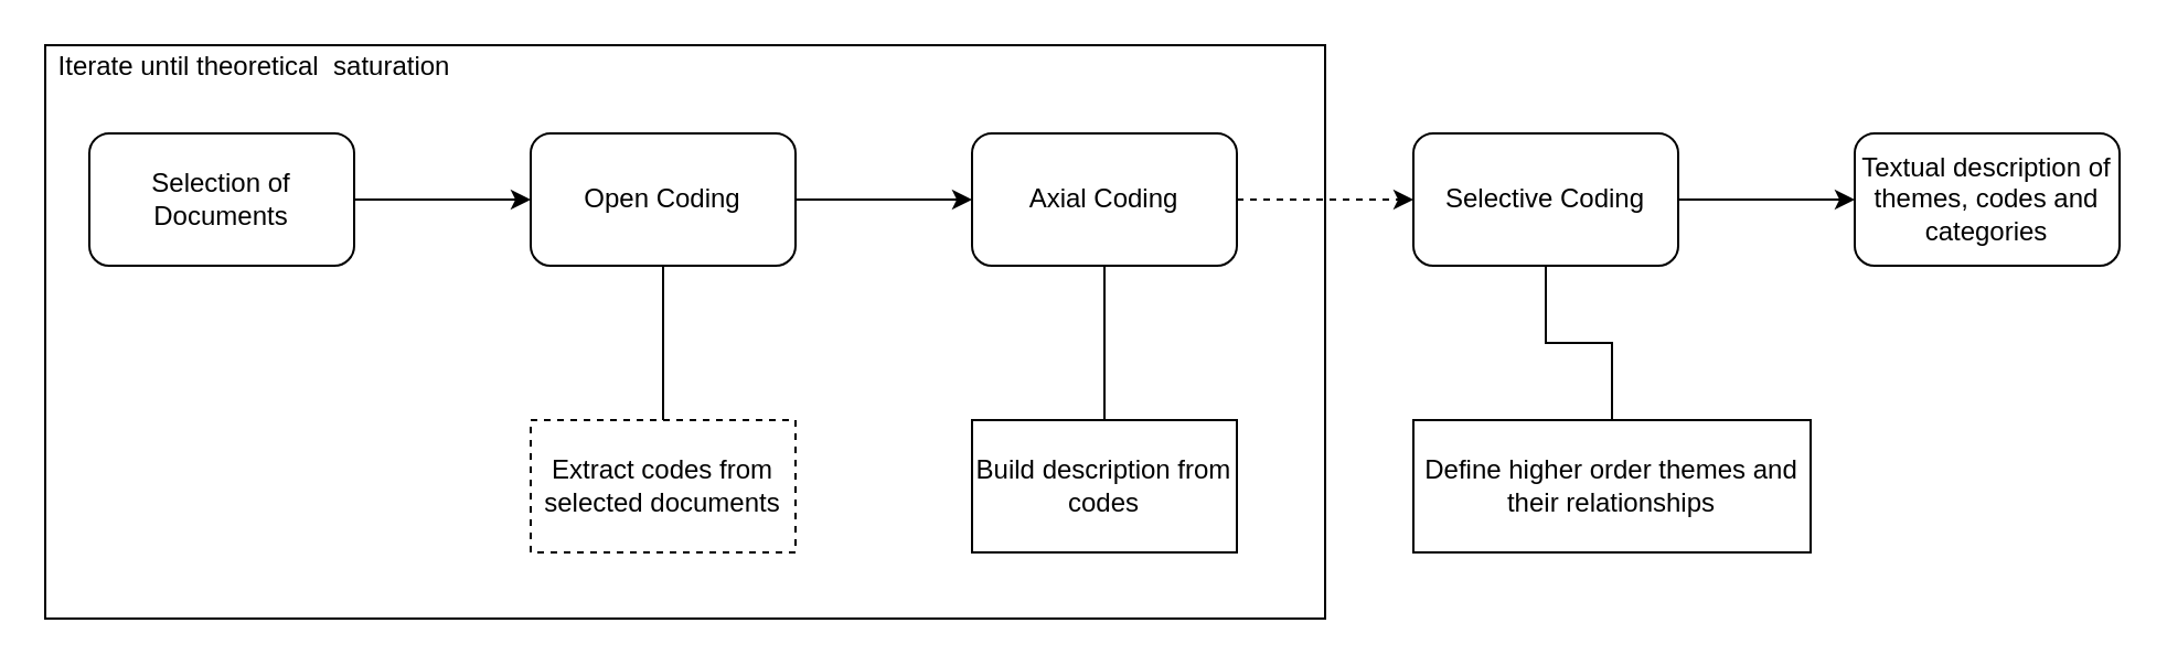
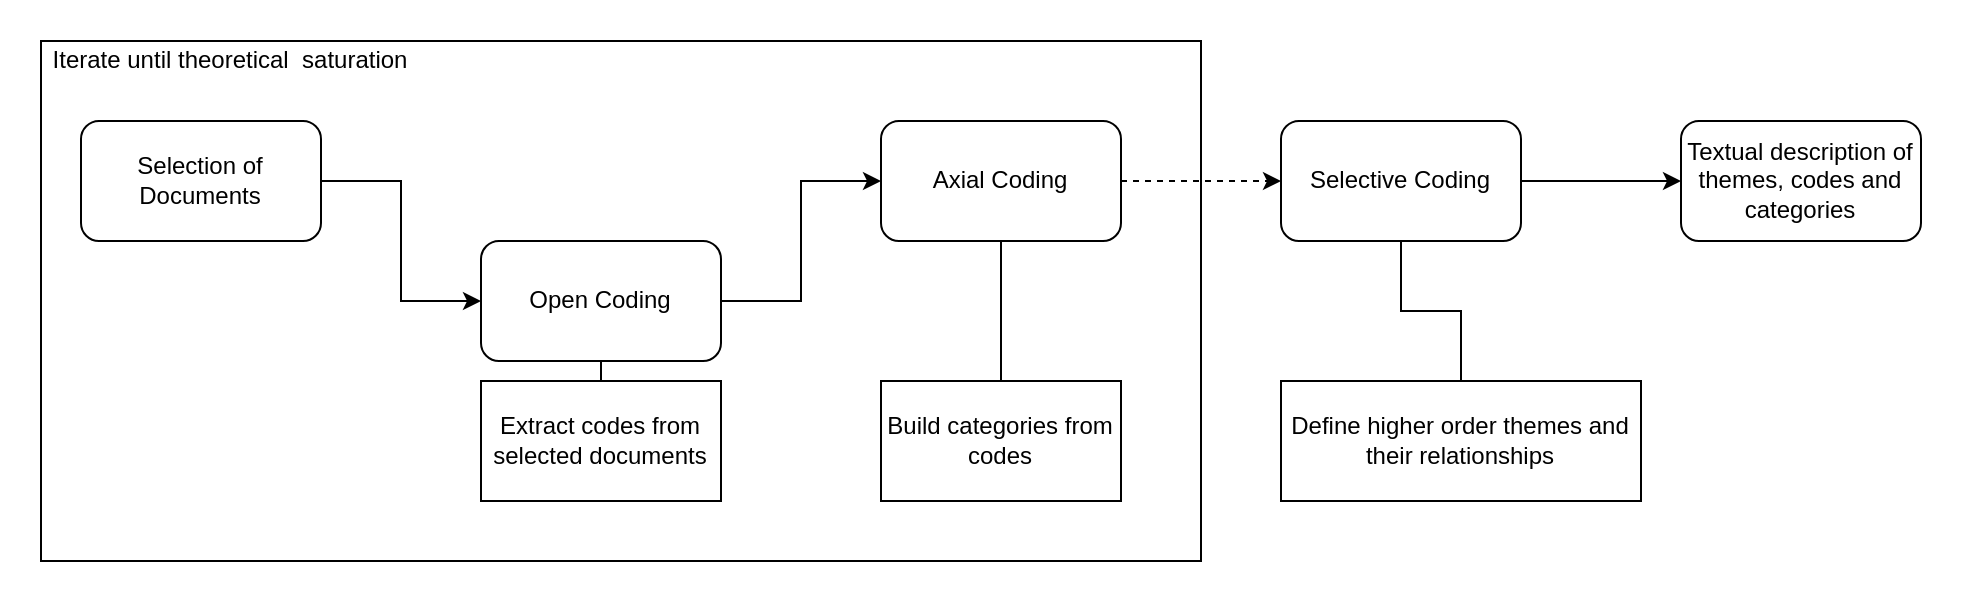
- <mxCell id="4" value="Open Coding" style="rounded=1;whiteSpace=wrap;html=1;" parent="1" vertex="1"><mxGeometry x="240" y="60" width="120" height="60" as="geometry" /></mxCell>
+ <mxCell id="4" value="Open Coding" style="rounded=1;whiteSpace=wrap;html=1;" parent="1" vertex="1"><mxGeometry x="240" y="120" width="120" height="60" as="geometry" /></mxCell>
- <mxCell id="11" value="Extract codes from selected documents" style="rounded=0;whiteSpace=wrap;html=1;dashed=1;" parent="1" vertex="1"><mxGeometry x="240" y="190" width="120" height="60" as="geometry" /></mxCell>
+ <mxCell id="11" value="Extract codes from selected documents" style="rounded=0;whiteSpace=wrap;html=1;" parent="1" vertex="1"><mxGeometry x="240" y="190" width="120" height="60" as="geometry" /></mxCell>
- <mxCell id="12" value="Build description from codes" style="rounded=0;whiteSpace=wrap;html=1;" parent="1" vertex="1"><mxGeometry x="440" y="190" width="120" height="60" as="geometry" /></mxCell>
+ <mxCell id="12" value="Build categories from codes" style="rounded=0;whiteSpace=wrap;html=1;" parent="1" vertex="1"><mxGeometry x="440" y="190" width="120" height="60" as="geometry" /></mxCell>
